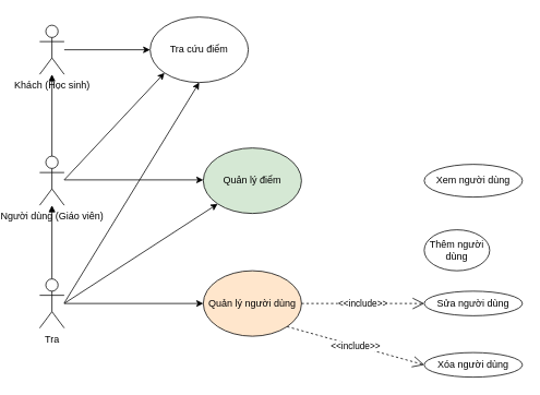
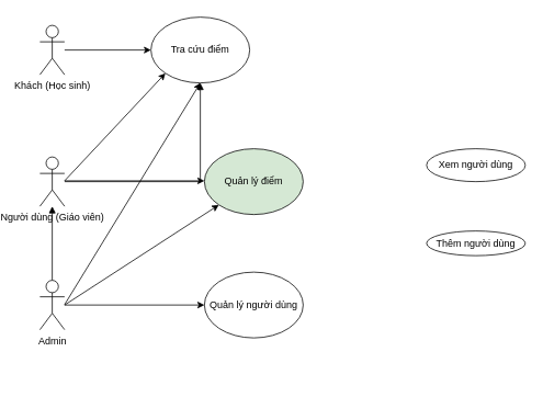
- <mxCell id="4" value="" style="edgeStyle=orthogonalEdgeStyle;rounded=0;orthogonalLoop=1;jettySize=auto;html=1;endArrow=block;endFill=1;" edge="1" parent="1" source="5" target="6"><mxGeometry relative="1" as="geometry" /></mxCell>
+ <mxCell id="4" value="" style="edgeStyle=orthogonalEdgeStyle;rounded=0;orthogonalLoop=1;jettySize=auto;html=1;endArrow=block;endFill=1;" edge="1" parent="1" source="5" target="14"><mxGeometry relative="1" as="geometry" /></mxCell>
- <mxCell id="16" value="Xem người dùng" style="ellipse;whiteSpace=wrap;html=1;" vertex="1" parent="1"><mxGeometry x="490" y="200" width="120" height="40" as="geometry" /></mxCell>
+ <mxCell id="16" value="Xem người dùng" style="ellipse;whiteSpace=wrap;html=1;" vertex="1" parent="1"><mxGeometry x="490" y="180" width="120" height="40" as="geometry" /></mxCell>
- <mxCell id="8" value="Thêm người dùng" style="ellipse;whiteSpace=wrap;html=1;" vertex="1" parent="1"><mxGeometry x="490" y="280" width="80" height="50" as="geometry" /></mxCell>
+ <mxCell id="8" value="Thêm người dùng" style="ellipse;whiteSpace=wrap;html=1;" vertex="1" parent="1"><mxGeometry x="490" y="280" width="120" height="30" as="geometry" /></mxCell>
- <mxCell id="7" value="Quản lý người dùng" style="ellipse;whiteSpace=wrap;html=1;fillColor=#ffe6cc;" vertex="1" parent="1"><mxGeometry x="220" y="330" width="120" height="80" as="geometry" /></mxCell>
+ <mxCell id="7" value="Quản lý người dùng" style="ellipse;whiteSpace=wrap;html=1;" vertex="1" parent="1"><mxGeometry x="220" y="330" width="120" height="80" as="geometry" /></mxCell>
- <mxCell id="11" value="&amp;lt;&amp;lt;include&amp;gt;&amp;gt;" style="endArrow=open;endSize=12;dashed=1;html=1;rounded=0;exitX=1;exitY=0.5;exitDx=0;exitDy=0;entryX=0;entryY=0.5;entryDx=0;entryDy=0;" edge="1" parent="1" source="7" target="9"><mxGeometry width="160" relative="1" as="geometry"><mxPoint x="272.426" y="321.716" as="sourcePoint" /><mxPoint x="410" y="250" as="targetPoint" /></mxGeometry></mxCell>
- <mxCell id="9" value="Sửa người dùng" style="ellipse;whiteSpace=wrap;html=1;" vertex="1" parent="1"><mxGeometry x="490" y="355" width="120" height="30" as="geometry" /></mxCell>
- <mxCell id="3" value="Tra" style="shape=umlActor;verticalLabelPosition=bottom;verticalAlign=top;html=1;outlineConnect=0;" vertex="1" parent="1"><mxGeometry x="20" y="340" width="30" height="60" as="geometry" /></mxCell>
+ <mxCell id="3" value="Admin" style="shape=umlActor;verticalLabelPosition=bottom;verticalAlign=top;html=1;outlineConnect=0;" vertex="1" parent="1"><mxGeometry x="20" y="340" width="30" height="60" as="geometry" /></mxCell>
- <mxCell id="12" value="&amp;lt;&amp;lt;include&amp;gt;&amp;gt;" style="endArrow=open;endSize=12;dashed=1;html=1;rounded=0;exitX=1;exitY=1;exitDx=0;exitDy=0;entryX=0;entryY=0.5;entryDx=0;entryDy=0;" edge="1" parent="1" source="7" target="10"><mxGeometry width="160" relative="1" as="geometry"><mxPoint x="282.426" y="331.716" as="sourcePoint" /><mxPoint x="420" y="260" as="targetPoint" /></mxGeometry></mxCell>
- <mxCell id="10" value="Xóa người dùng" style="ellipse;whiteSpace=wrap;html=1;" vertex="1" parent="1"><mxGeometry x="490" y="430" width="120" height="30" as="geometry" /></mxCell>
